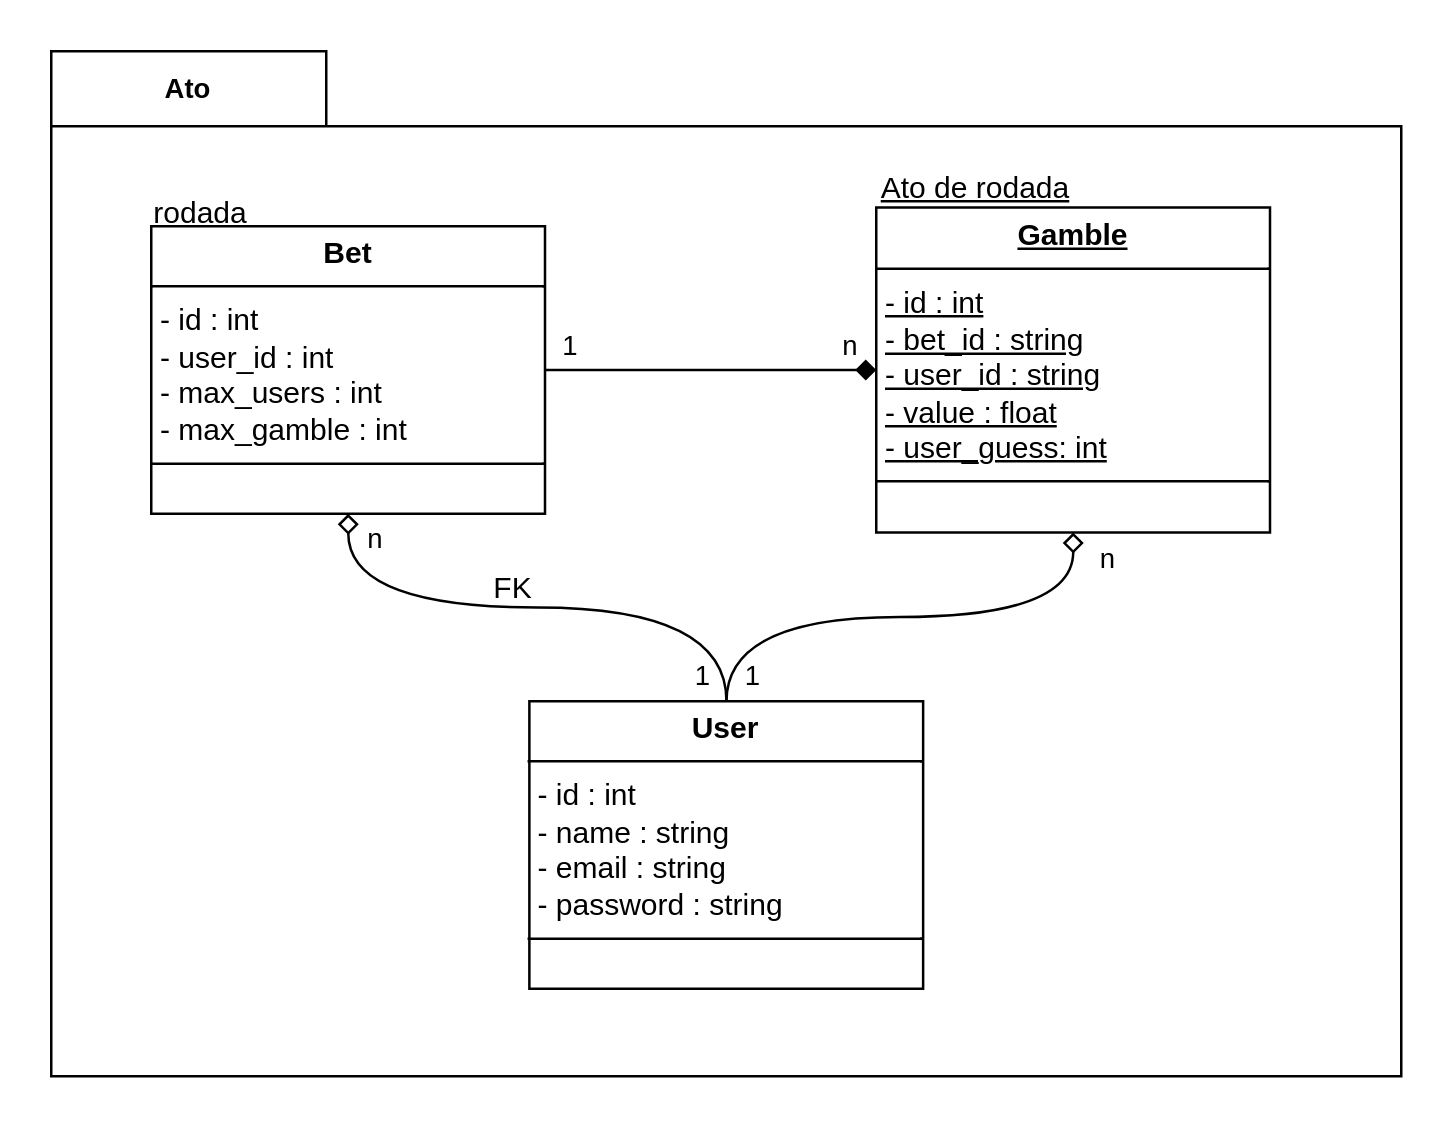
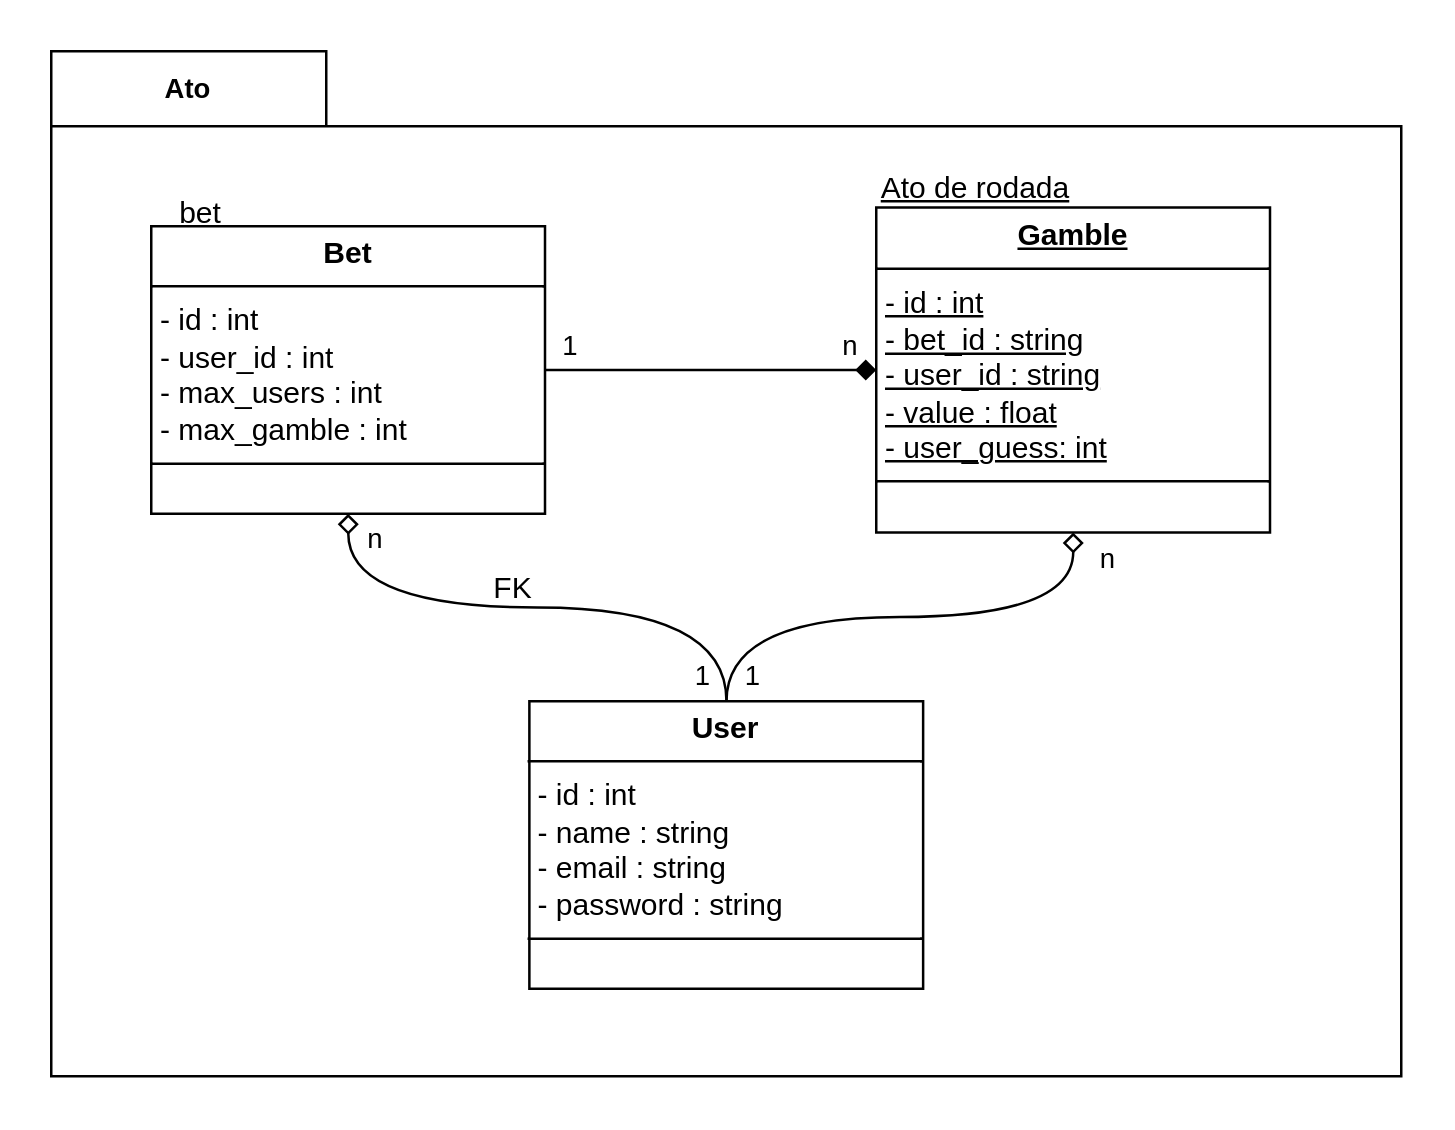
- <mxCell id="22" value="rodada" style="text;html=1;align=center;verticalAlign=middle;whiteSpace=wrap;rounded=0;" vertex="1" parent="20"><mxGeometry width="40" height="30" as="geometry" /></mxCell>
+ <mxCell id="22" value="bet" style="text;html=1;align=center;verticalAlign=middle;whiteSpace=wrap;rounded=0;" vertex="1" parent="20"><mxGeometry width="40" height="30" as="geometry" /></mxCell>
